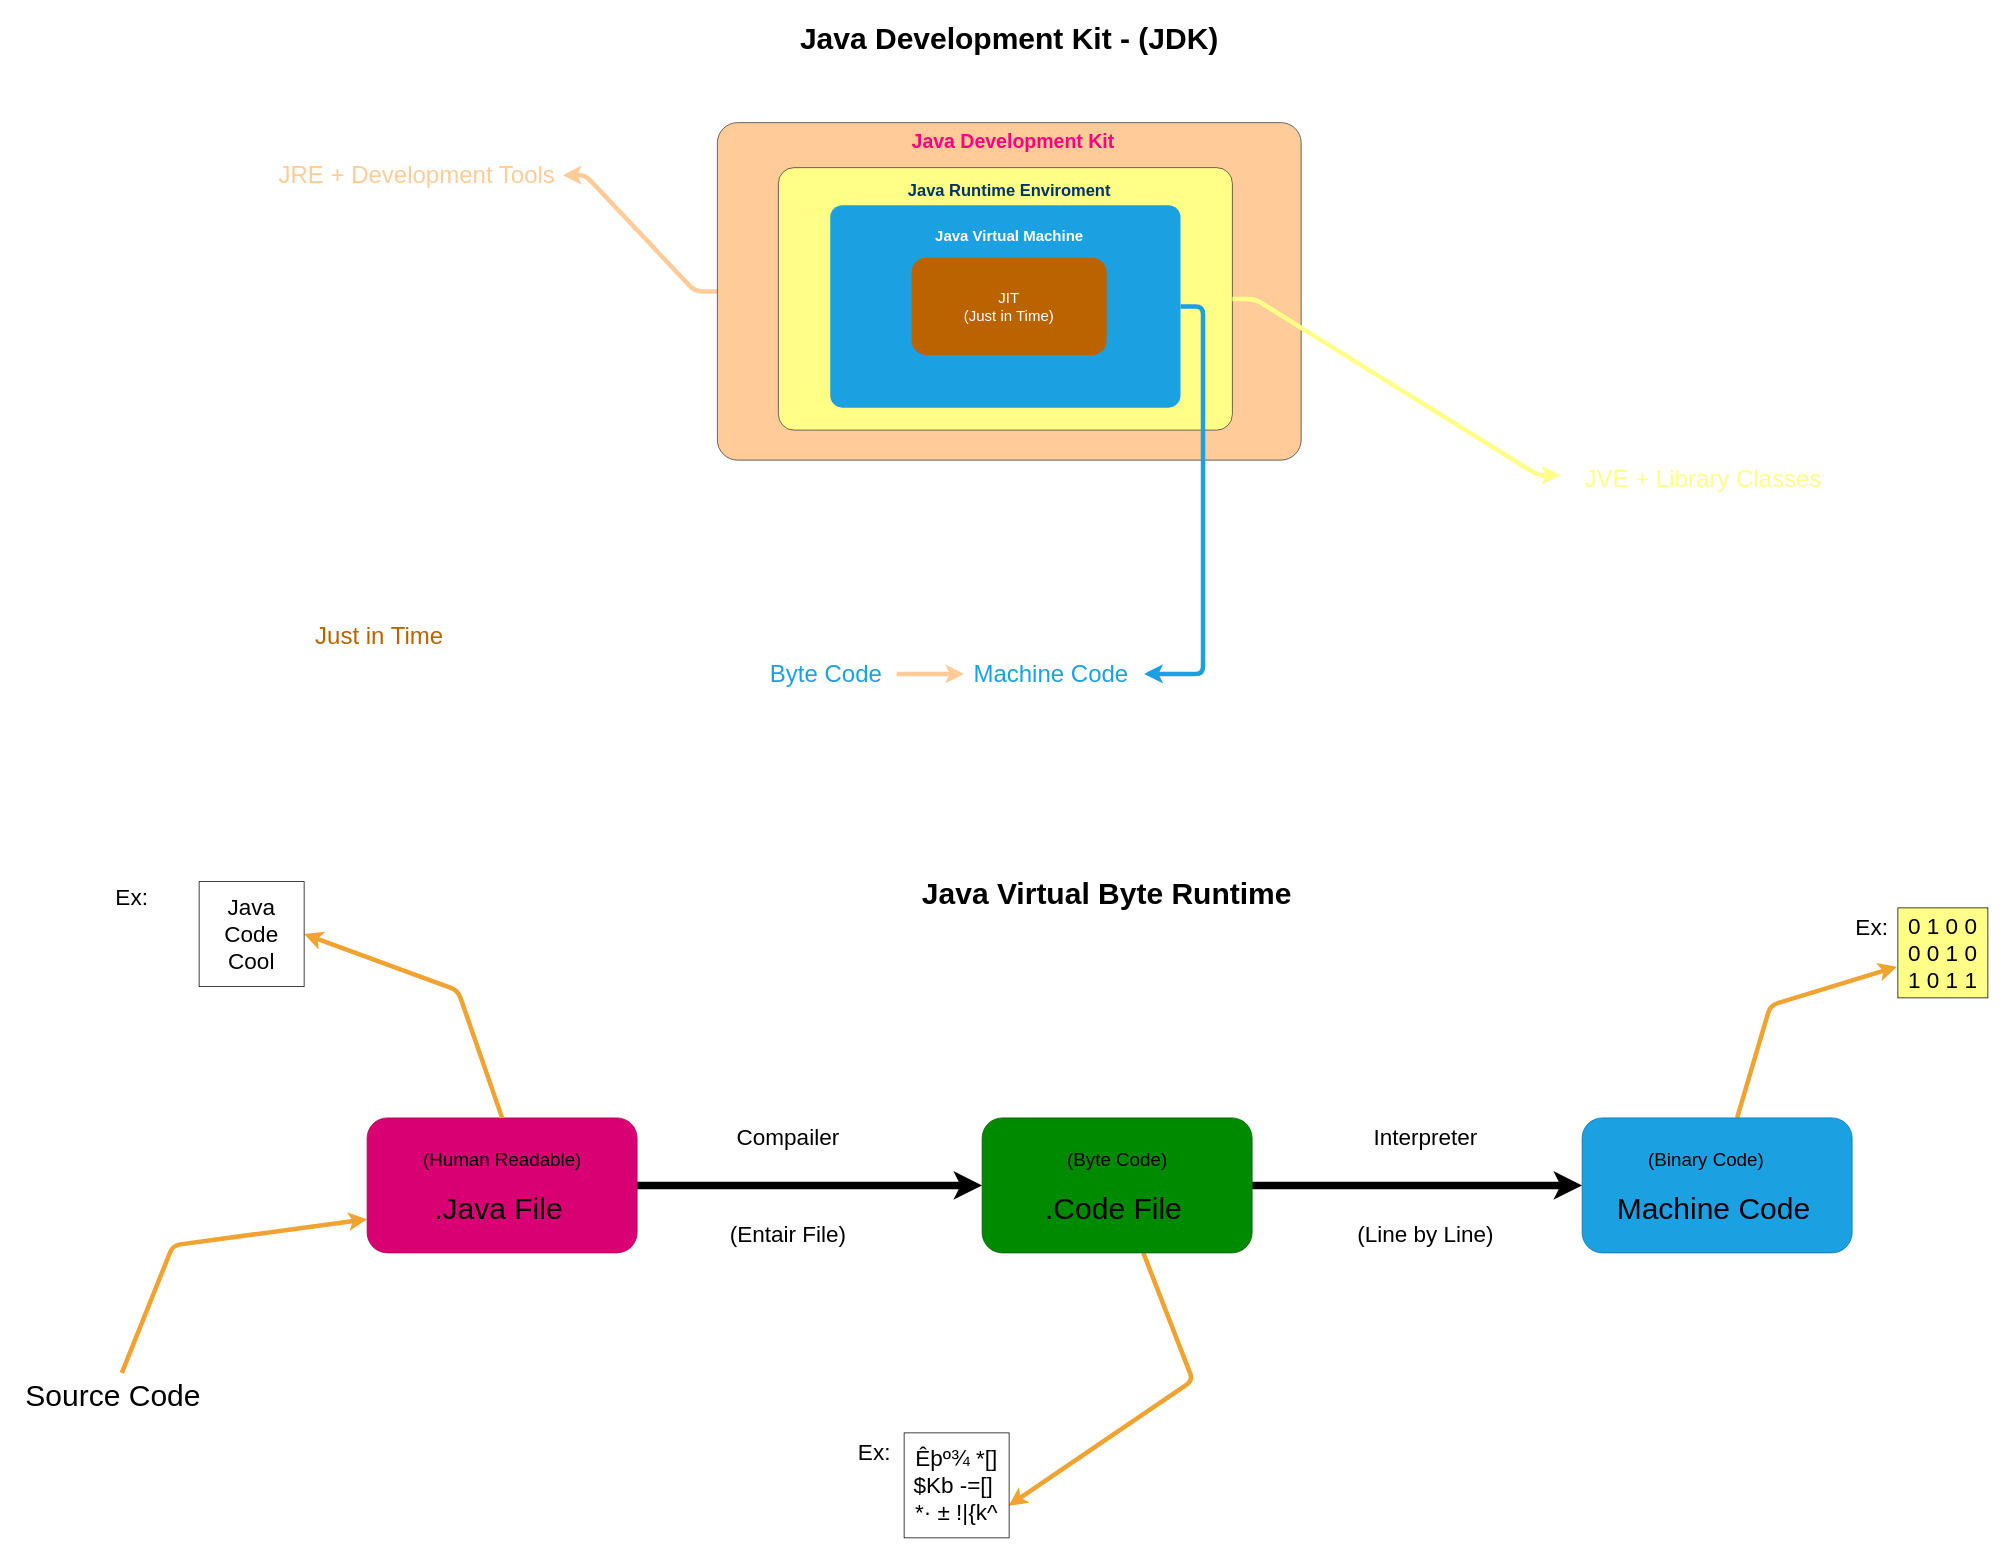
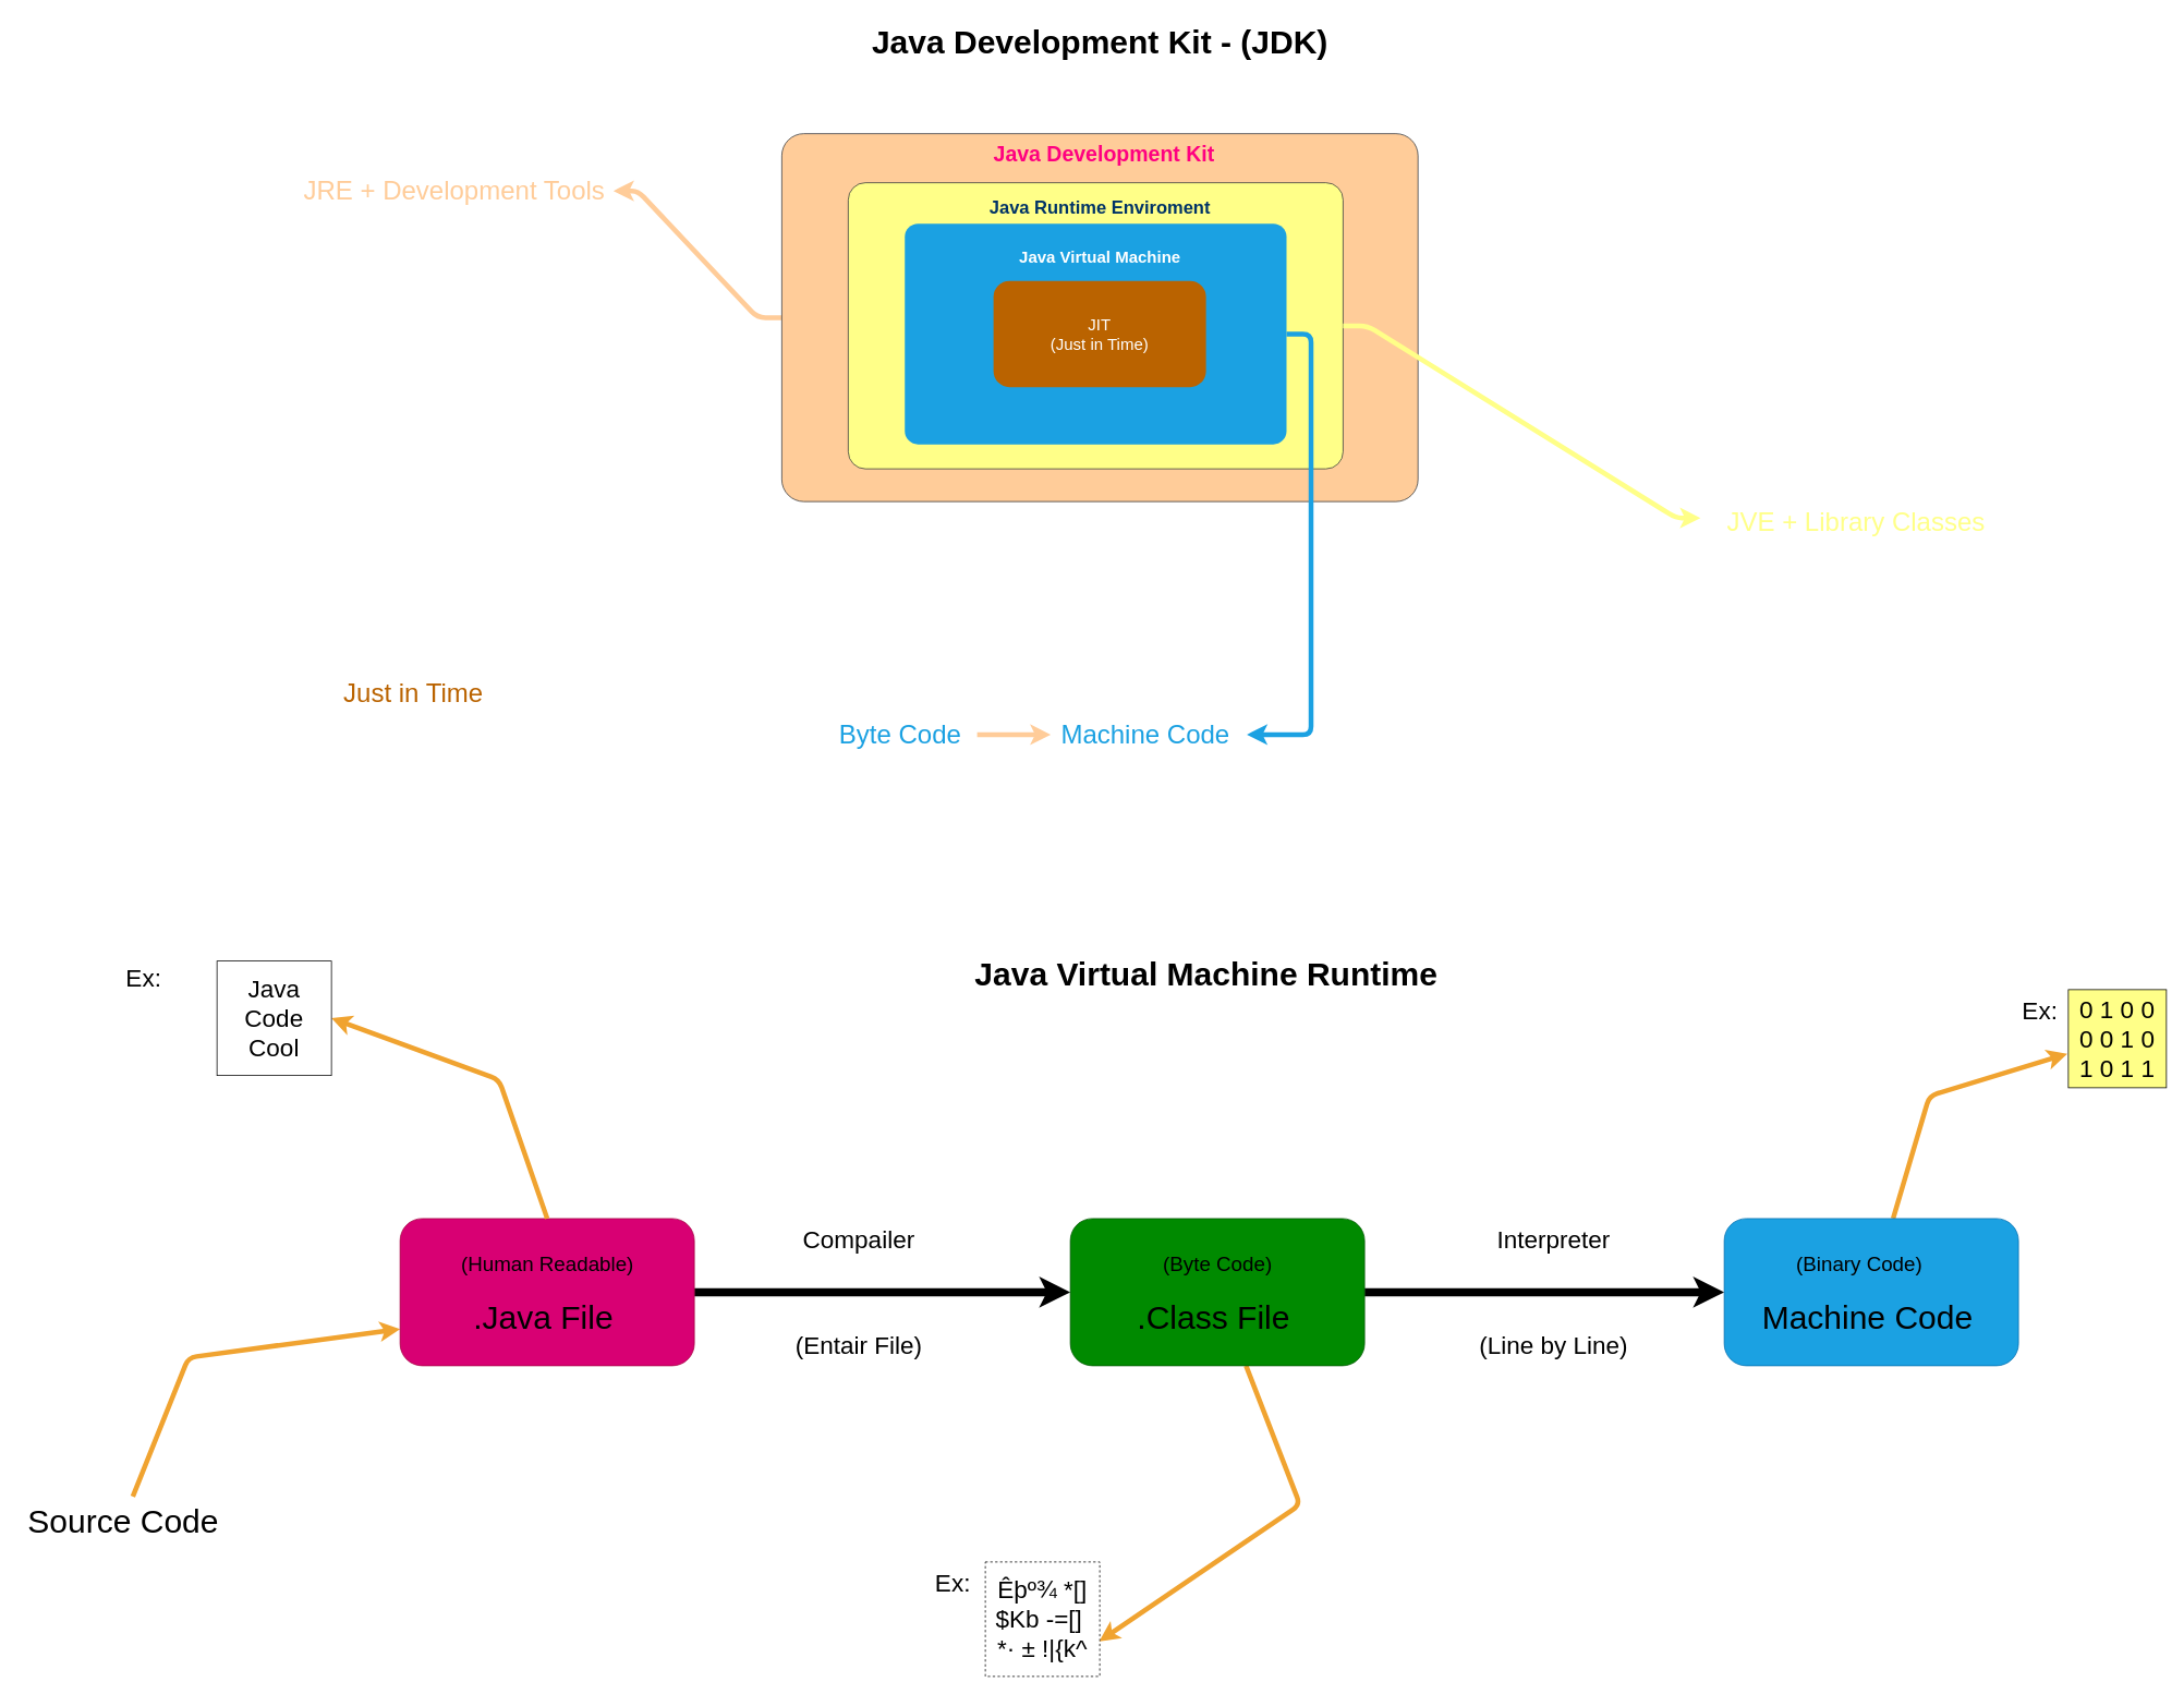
- <mxCell id="19" value="&lt;font size=&quot;1&quot; style=&quot;&quot;&gt;&lt;b style=&quot;font-size: 40px;&quot;&gt;Java Virtual Byte Runtime&lt;/b&gt;&lt;/font&gt;" style="text;html=1;align=center;verticalAlign=middle;resizable=1;points=[];autosize=1;strokeColor=none;fillColor=none;glass=0;imageAlign=left;imageVerticalAlign=middle;movable=1;rotatable=1;deletable=1;editable=1;connectable=1;" vertex="1" parent="1"><mxGeometry x="1180" y="1160" width="590" height="60" as="geometry" /></mxCell>
+ <mxCell id="19" value="&lt;font size=&quot;1&quot; style=&quot;&quot;&gt;&lt;b style=&quot;font-size: 40px;&quot;&gt;Java Virtual Machine Runtime&lt;/b&gt;&lt;/font&gt;" style="text;html=1;align=center;verticalAlign=middle;resizable=1;points=[];autosize=1;strokeColor=none;fillColor=none;glass=0;imageAlign=left;imageVerticalAlign=middle;movable=1;rotatable=1;deletable=1;editable=1;connectable=1;" vertex="1" parent="1"><mxGeometry x="1180" y="1160" width="590" height="60" as="geometry" /></mxCell>
- <mxCell id="30" value="&lt;span style=&quot;&quot;&gt;.Code File&lt;/span&gt;" style="text;html=1;align=center;verticalAlign=middle;resizable=0;points=[];autosize=1;strokeColor=none;fillColor=none;fontSize=40;" vertex="1" parent="1"><mxGeometry x="1379" y="1580" width="210" height="60" as="geometry" /></mxCell>
+ <mxCell id="30" value="&lt;span style=&quot;&quot;&gt;.Class File&lt;/span&gt;" style="text;html=1;align=center;verticalAlign=middle;resizable=0;points=[];autosize=1;strokeColor=none;fillColor=none;fontSize=40;" vertex="1" parent="1"><mxGeometry x="1379" y="1580" width="210" height="60" as="geometry" /></mxCell>
- <mxCell id="40" value="Êþº¾ *[]&lt;br&gt;$Kb -=[]&amp;nbsp;&lt;br&gt;*· ± !|{k^" style="whiteSpace=wrap;html=1;aspect=fixed;fontSize=30;" vertex="1" parent="1"><mxGeometry x="1205" y="1910" width="140" height="140" as="geometry" /></mxCell>
+ <mxCell id="40" value="Êþº¾ *[]&lt;br&gt;$Kb -=[]&amp;nbsp;&lt;br&gt;*· ± !|{k^" style="whiteSpace=wrap;html=1;aspect=fixed;fontSize=30;dashed=1;" vertex="1" parent="1"><mxGeometry x="1205" y="1910" width="140" height="140" as="geometry" /></mxCell>
